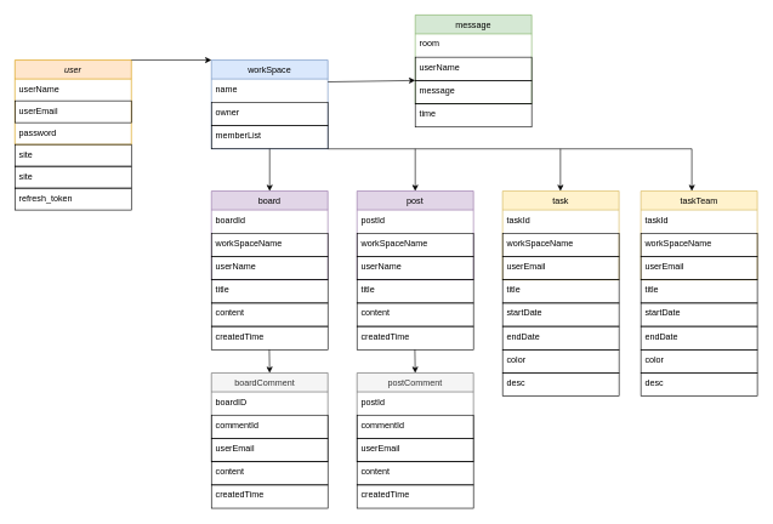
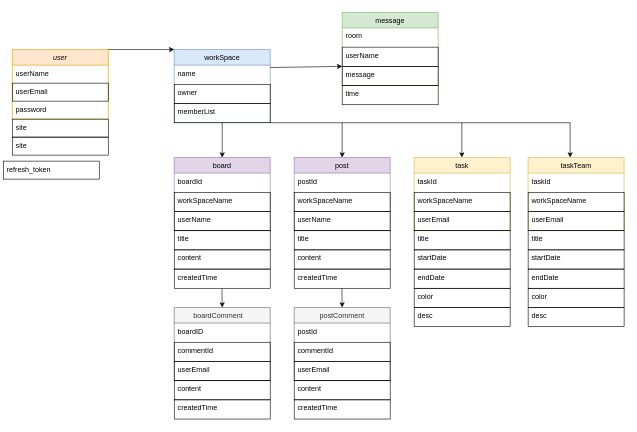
- <mxCell id="65" value="refresh_token" style="text;align=left;verticalAlign=top;spacingLeft=4;spacingRight=4;overflow=hidden;rotatable=0;points=[[0,0.5],[1,0.5]];portConstraint=eastwest;strokeColor=default;" vertex="1" parent="1"><mxGeometry x="20" y="258" width="160" height="30" as="geometry" /></mxCell>
+ <mxCell id="65" value="refresh_token" style="text;align=left;verticalAlign=top;spacingLeft=4;spacingRight=4;overflow=hidden;rotatable=0;points=[[0,0.5],[1,0.5]];portConstraint=eastwest;strokeColor=default;" vertex="1" parent="1"><mxGeometry x="5" y="268" width="160" height="30" as="geometry" /></mxCell>
